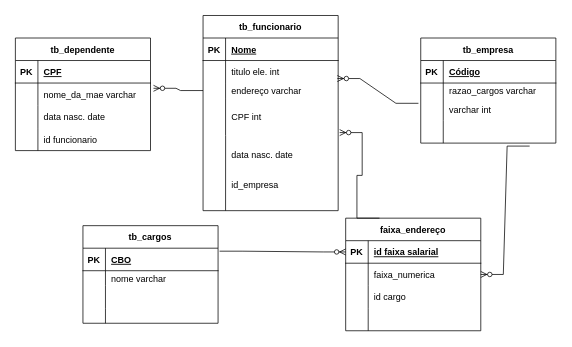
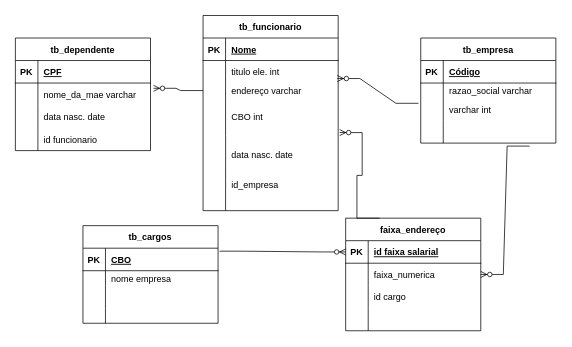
- <mxCell id="26" value="razao_cargos varchar" style="shape=partialRectangle;connectable=0;fillColor=none;top=0;left=0;bottom=0;right=0;align=left;spacingLeft=6;overflow=hidden;" vertex="1" parent="24"><mxGeometry x="30" width="150" height="20" as="geometry"><mxRectangle width="150" height="20" as="alternateBounds" /></mxGeometry></mxCell>
+ <mxCell id="26" value="razao_social varchar" style="shape=partialRectangle;connectable=0;fillColor=none;top=0;left=0;bottom=0;right=0;align=left;spacingLeft=6;overflow=hidden;" vertex="1" parent="24"><mxGeometry x="30" width="150" height="20" as="geometry"><mxRectangle width="150" height="20" as="alternateBounds" /></mxGeometry></mxCell>
- <mxCell id="14" value="CPF int" style="shape=partialRectangle;connectable=0;fillColor=none;top=0;left=0;bottom=0;right=0;align=left;spacingLeft=6;overflow=hidden;verticalAlign=middle;" vertex="1" parent="12"><mxGeometry x="30" width="150" height="50" as="geometry"><mxRectangle width="150" height="50" as="alternateBounds" /></mxGeometry></mxCell>
+ <mxCell id="14" value="CBO int" style="shape=partialRectangle;connectable=0;fillColor=none;top=0;left=0;bottom=0;right=0;align=left;spacingLeft=6;overflow=hidden;verticalAlign=middle;" vertex="1" parent="12"><mxGeometry x="30" width="150" height="50" as="geometry"><mxRectangle width="150" height="50" as="alternateBounds" /></mxGeometry></mxCell>
- <mxCell id="52" value="nome varchar" style="shape=partialRectangle;connectable=0;fillColor=none;top=0;left=0;bottom=0;right=0;align=left;spacingLeft=6;overflow=hidden;" vertex="1" parent="50"><mxGeometry x="30" width="150" height="20" as="geometry"><mxRectangle width="150" height="20" as="alternateBounds" /></mxGeometry></mxCell>
+ <mxCell id="52" value="nome empresa" style="shape=partialRectangle;connectable=0;fillColor=none;top=0;left=0;bottom=0;right=0;align=left;spacingLeft=6;overflow=hidden;" vertex="1" parent="50"><mxGeometry x="30" width="150" height="20" as="geometry"><mxRectangle width="150" height="20" as="alternateBounds" /></mxGeometry></mxCell>
